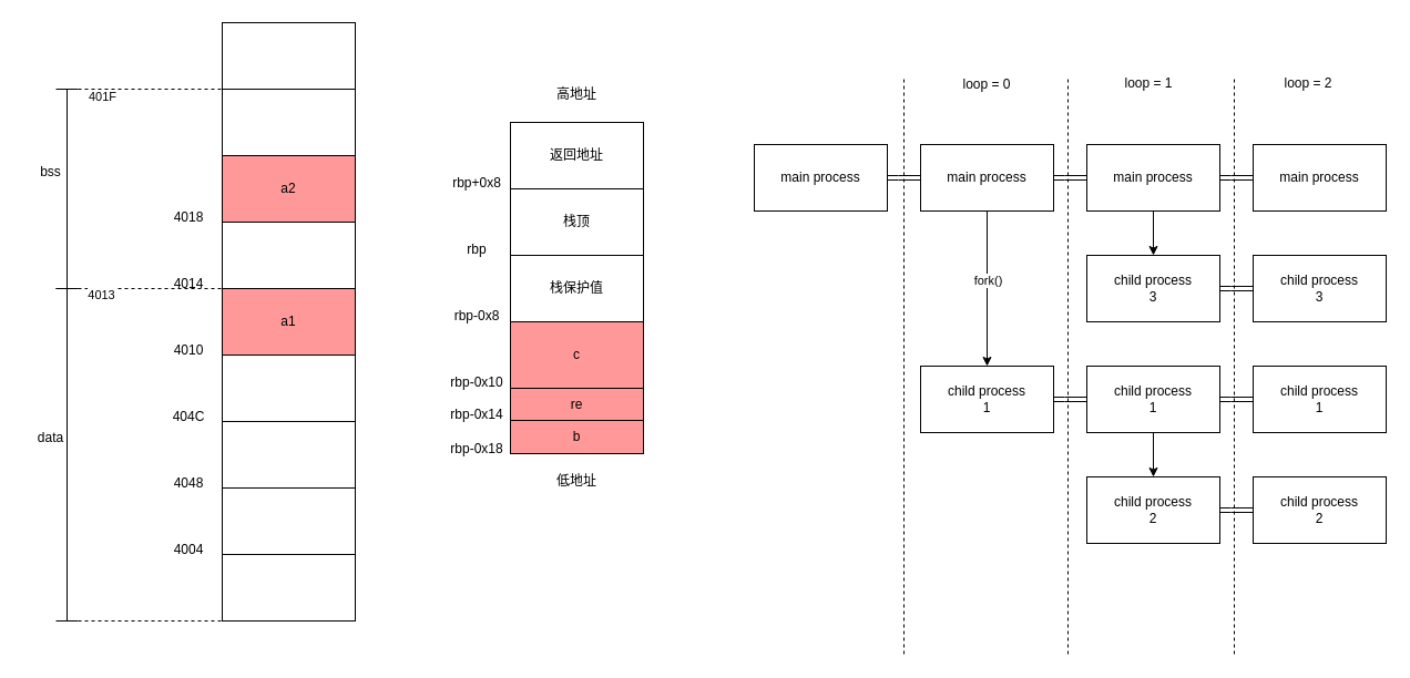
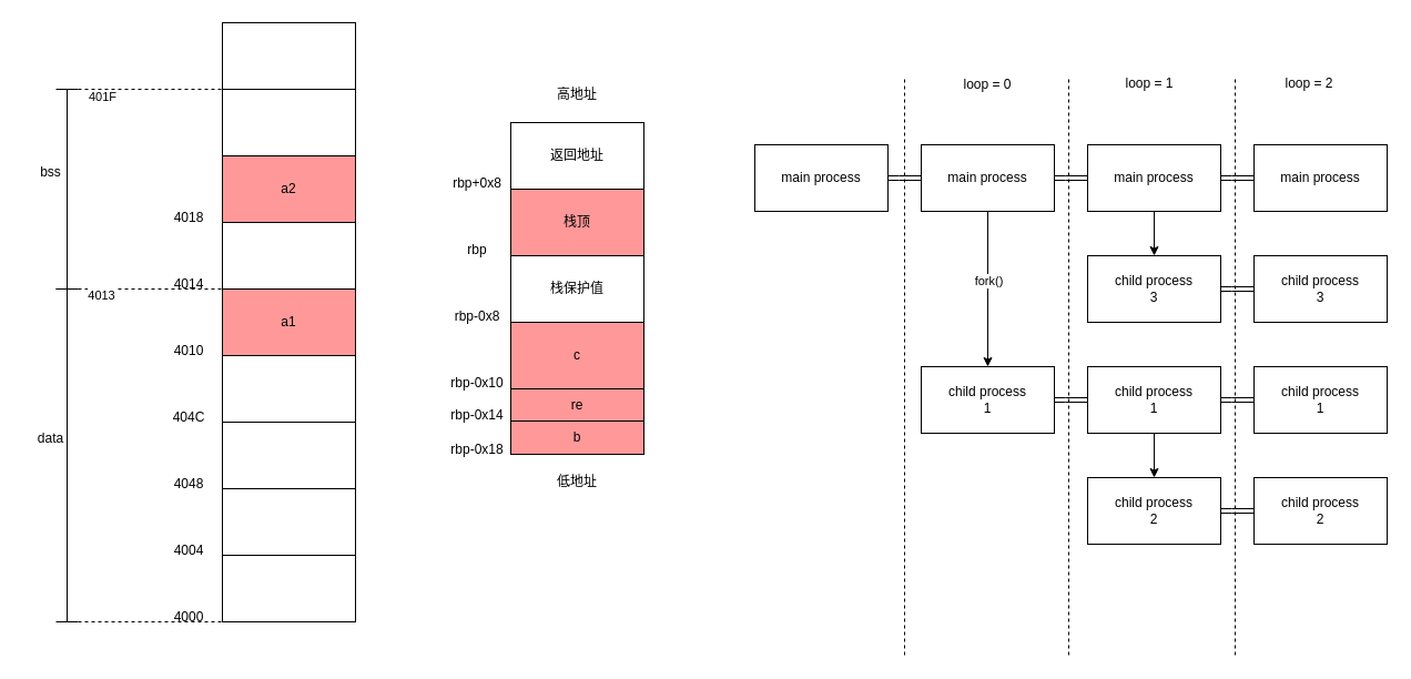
- <mxCell id="31" value="栈顶" style="rounded=0;whiteSpace=wrap;html=1;shadow=0;glass=0;fillStyle=auto;" parent="1" vertex="1"><mxGeometry x="460" y="170" width="120" height="60" as="geometry" /></mxCell>
+ <mxCell id="31" value="栈顶" style="rounded=0;whiteSpace=wrap;html=1;shadow=0;glass=0;fillStyle=auto;fillColor=#ff9999;" parent="1" vertex="1"><mxGeometry x="460" y="170" width="120" height="60" as="geometry" /></mxCell>
+ <mxCell id="11" value="4000" style="text;html=1;align=center;verticalAlign=middle;whiteSpace=wrap;rounded=0;dashed=1;" parent="1" vertex="1"><mxGeometry x="140" y="541" width="60" height="30" as="geometry" /></mxCell>
